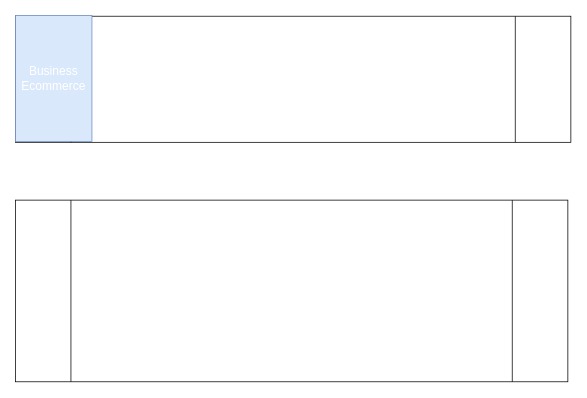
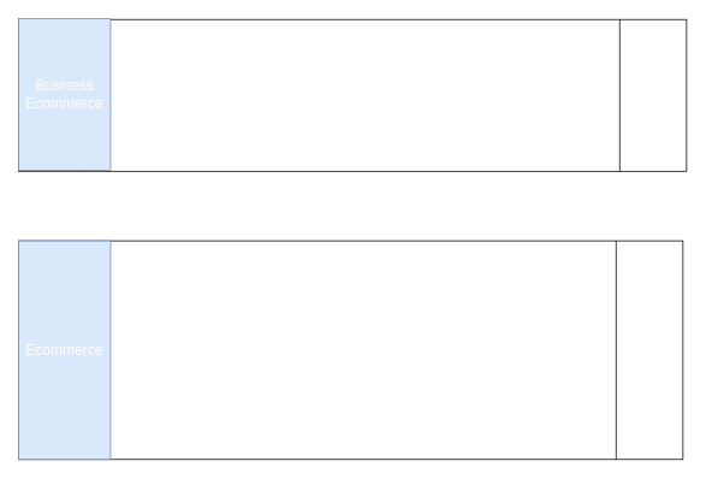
+ <mxCell id="7" value="Ecommerce" style="text;strokeColor=#6c8ebf;fillColor=#dae8fc;html=1;align=center;verticalAlign=middle;whiteSpace=wrap;rounded=0;fontSize=16;fontColor=#ffffff;" vertex="1" parent="5"><mxGeometry width="102" height="242" as="geometry" /></mxCell>
